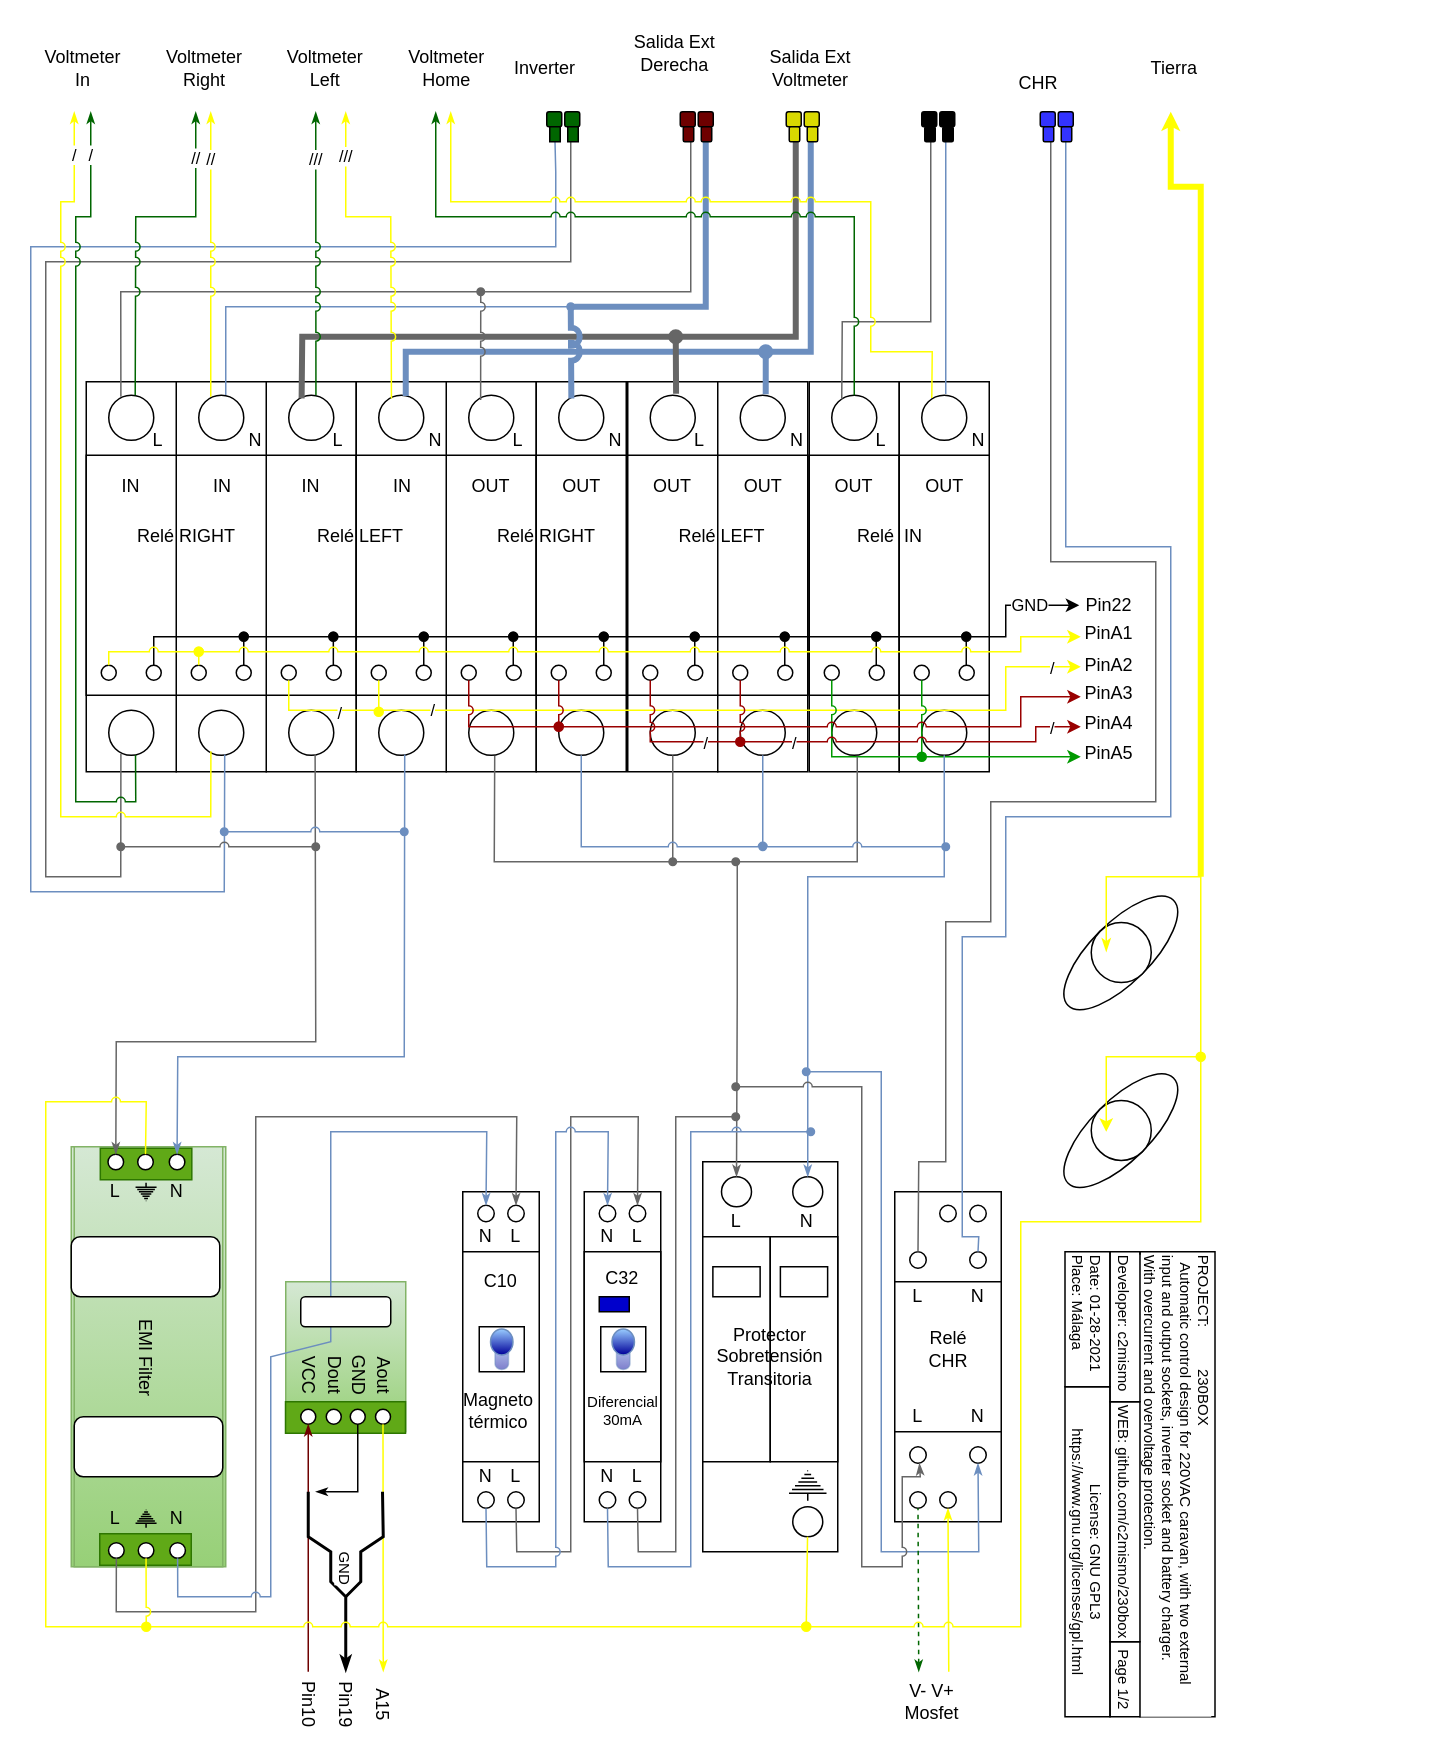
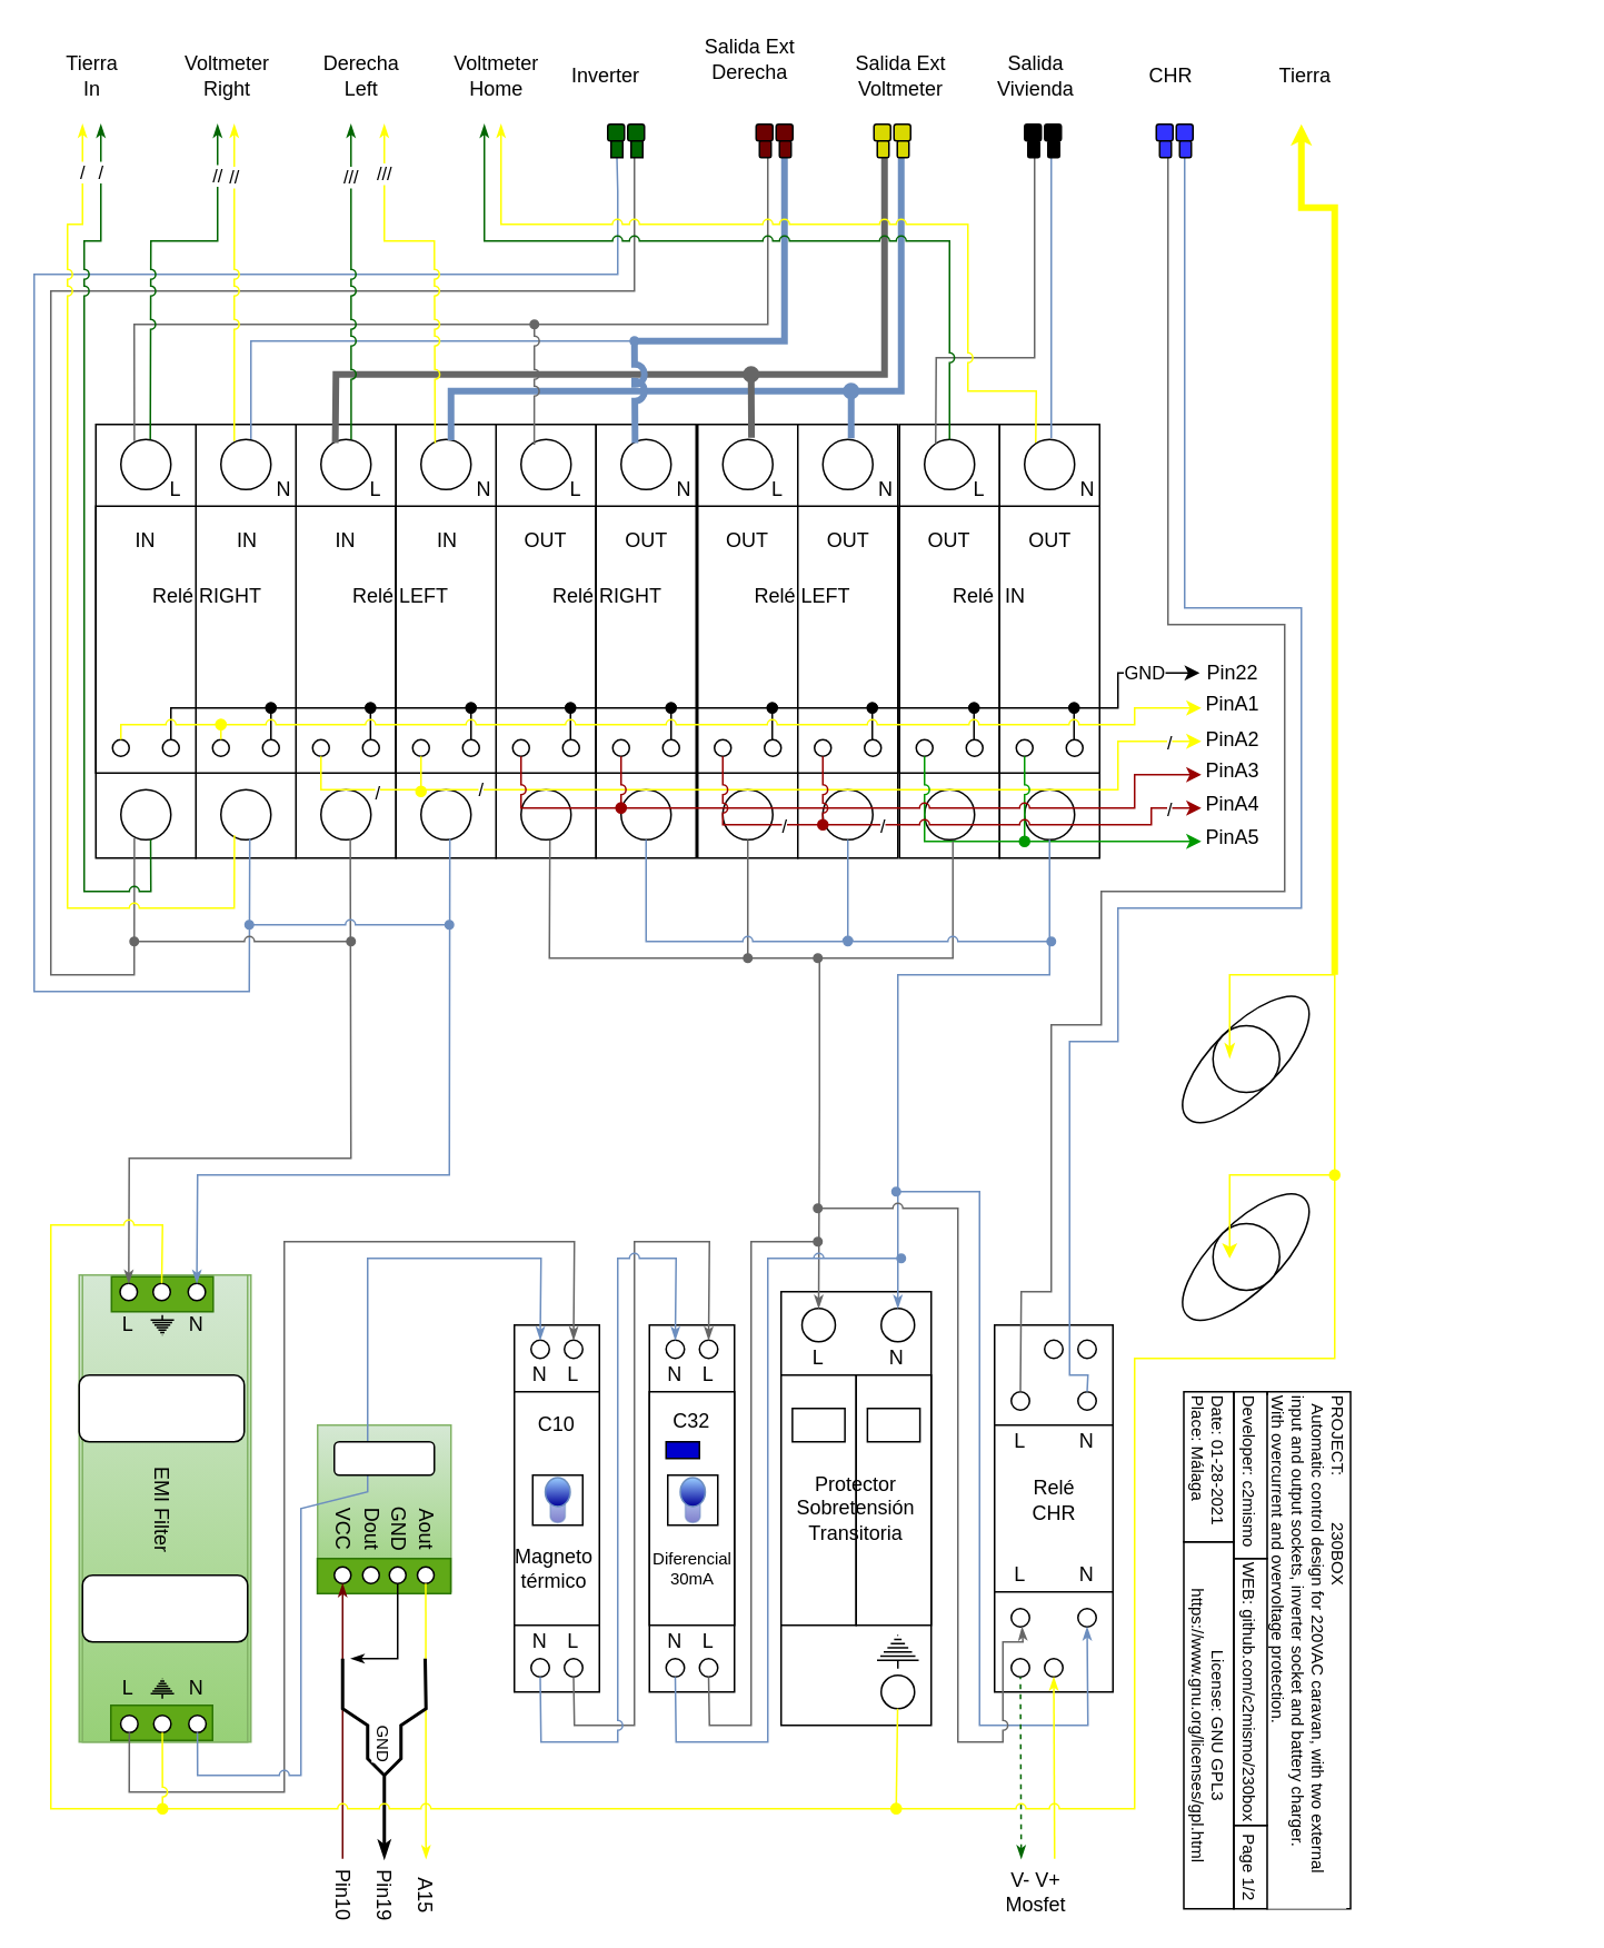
- <mxCell id="151" value="Voltmeter&lt;br&gt;In" style="text;html=1;strokeColor=none;fillColor=none;align=center;verticalAlign=middle;whiteSpace=wrap;rounded=0;" parent="1" vertex="1"><mxGeometry x="20" y="25" width="70" height="40" as="geometry" /></mxCell>
+ <mxCell id="151" value="Tierra&lt;br&gt;In" style="text;html=1;strokeColor=none;fillColor=none;align=center;verticalAlign=middle;whiteSpace=wrap;rounded=0;" parent="1" vertex="1"><mxGeometry x="20" y="25" width="70" height="40" as="geometry" /></mxCell>
- <mxCell id="150" value="Voltmeter &lt;br&gt;Left" style="text;html=1;strokeColor=none;fillColor=none;align=center;verticalAlign=middle;whiteSpace=wrap;rounded=0;" parent="1" vertex="1"><mxGeometry x="184" y="30" width="65" height="30" as="geometry" /></mxCell>
+ <mxCell id="150" value="Derecha &lt;br&gt;Left" style="text;html=1;strokeColor=none;fillColor=none;align=center;verticalAlign=middle;whiteSpace=wrap;rounded=0;" parent="1" vertex="1"><mxGeometry x="184" y="30" width="65" height="30" as="geometry" /></mxCell>
+ <mxCell id="149" value="Salida Vivienda" style="text;html=1;strokeColor=none;fillColor=none;align=center;verticalAlign=middle;whiteSpace=wrap;rounded=0;" parent="1" vertex="1"><mxGeometry x="591" y="30" width="60" height="30" as="geometry" /></mxCell>
- <mxCell id="191" value="CHR" style="text;html=1;strokeColor=none;fillColor=none;align=center;verticalAlign=middle;whiteSpace=wrap;rounded=0;" parent="1" vertex="1"><mxGeometry x="672" y="45" width="40" height="20" as="geometry" /></mxCell>
+ <mxCell id="191" value="CHR" style="text;html=1;strokeColor=none;fillColor=none;align=center;verticalAlign=middle;whiteSpace=wrap;rounded=0;" parent="1" vertex="1"><mxGeometry x="682" y="35" width="40" height="20" as="geometry" /></mxCell>
